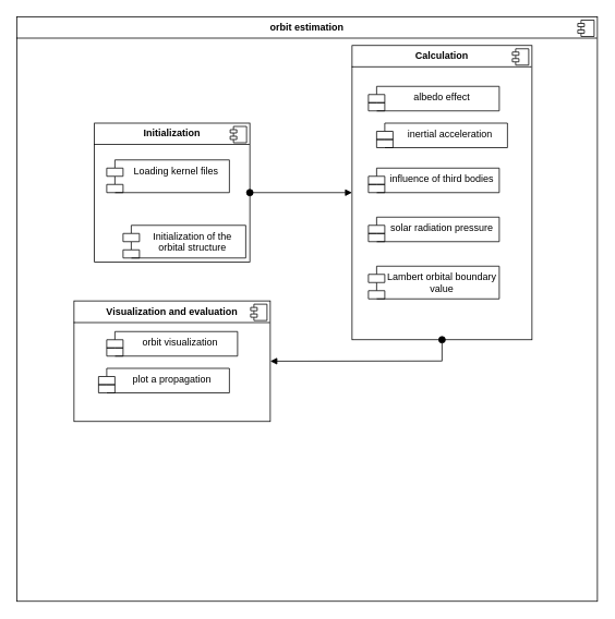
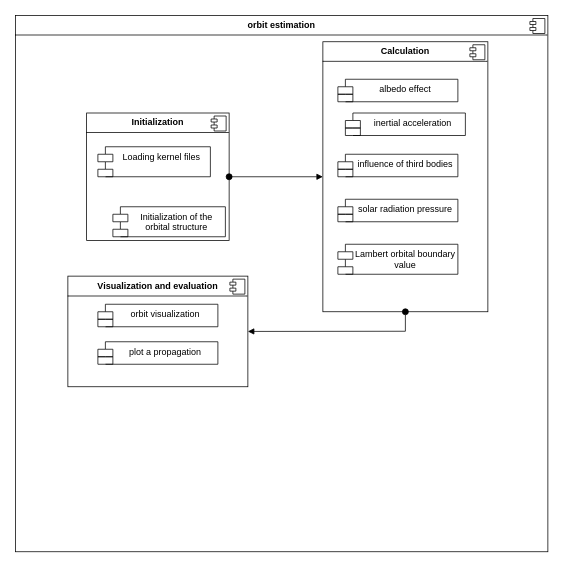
- <mxCell id="18" value="plot a propagation" style="shape=module;align=left;spacingLeft=20;align=center;verticalAlign=top;whiteSpace=wrap;html=1;" vertex="1" parent="1"><mxGeometry x="120" y="450" width="160" height="30" as="geometry" /></mxCell>
+ <mxCell id="18" value="plot a propagation" style="shape=module;align=left;spacingLeft=20;align=center;verticalAlign=top;whiteSpace=wrap;html=1;" vertex="1" parent="1"><mxGeometry x="130" y="455" width="160" height="30" as="geometry" /></mxCell>
